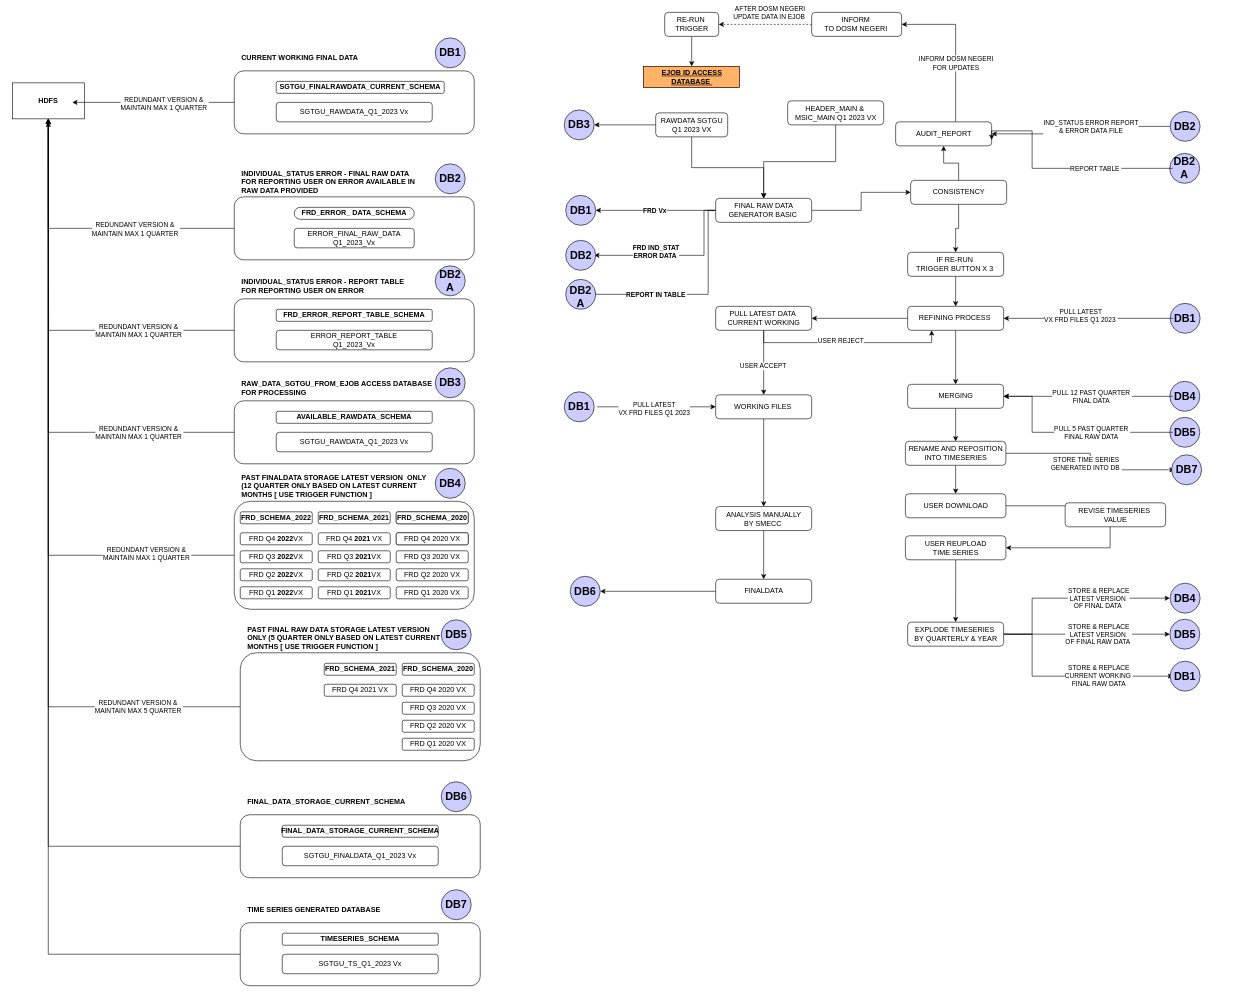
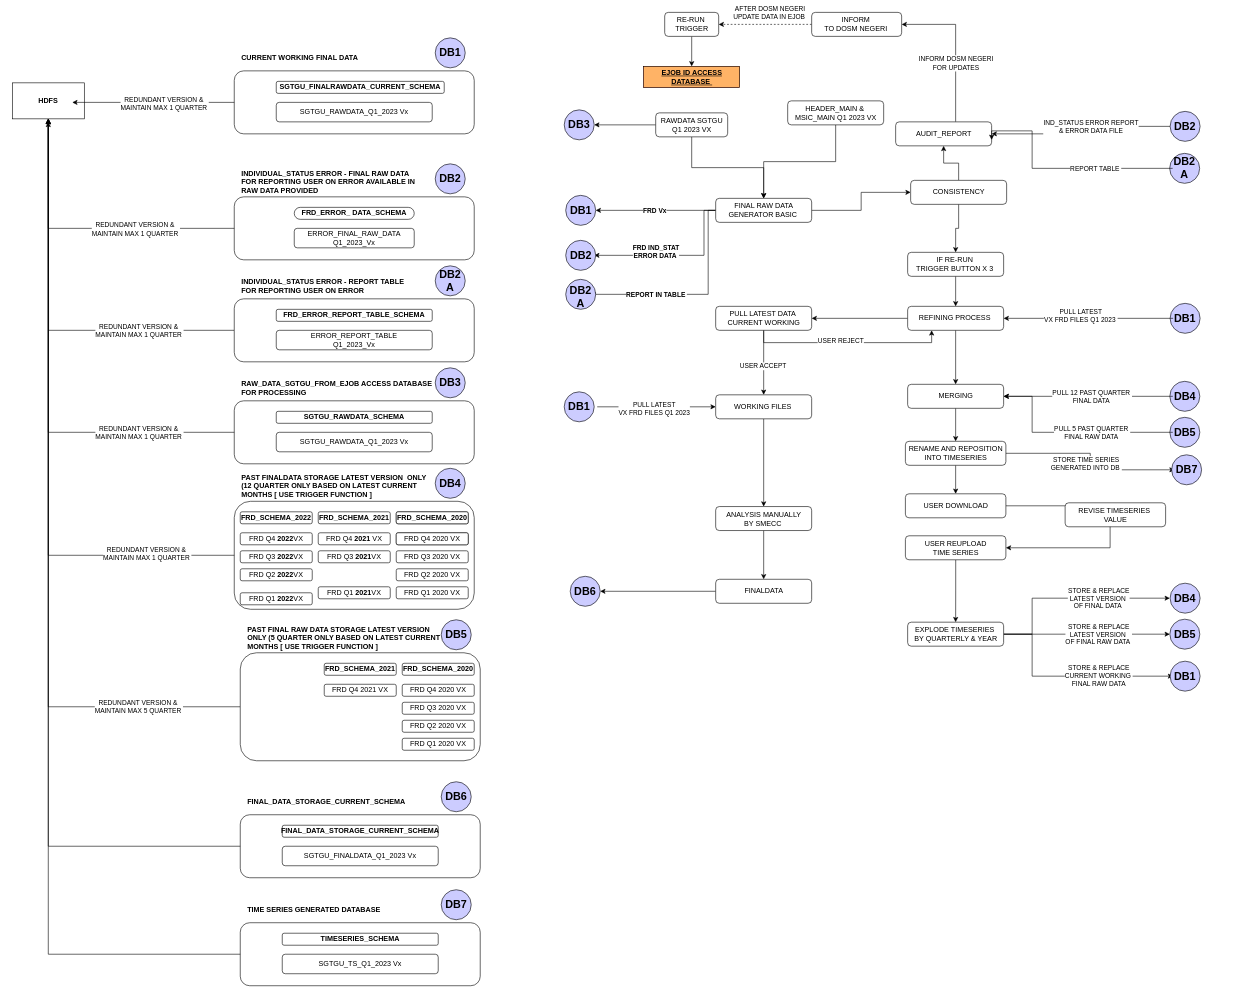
- <mxCell id="131" value="&lt;b&gt;AVAILABLE_RAWDATA_SCHEMA&lt;/b&gt;" style="rounded=1;whiteSpace=wrap;html=1;" vertex="1" parent="123"><mxGeometry x="70" y="72.5" width="260" height="20" as="geometry" /></mxCell>
+ <mxCell id="131" value="&lt;b&gt;SGTGU_RAWDATA_SCHEMA&lt;/b&gt;" style="rounded=1;whiteSpace=wrap;html=1;" vertex="1" parent="123"><mxGeometry x="70" y="72.5" width="260" height="20" as="geometry" /></mxCell>
- <mxCell id="211" value="FRD Q2&amp;nbsp;&lt;b style=&quot;border-color: var(--border-color);&quot;&gt;2021&lt;/b&gt;VX" style="rounded=1;whiteSpace=wrap;html=1;fontSize=12;glass=0;strokeWidth=1;shadow=0;container=0;" vertex="1" parent="192"><mxGeometry x="140" y="167.5" width="120" height="20" as="geometry" /></mxCell>
- <mxCell id="215" value="FRD Q1&amp;nbsp;&lt;b style=&quot;border-color: var(--border-color);&quot;&gt;2022&lt;/b&gt;VX" style="rounded=1;whiteSpace=wrap;html=1;fontSize=12;glass=0;strokeWidth=1;shadow=0;container=0;" vertex="1" parent="192"><mxGeometry x="10" y="197.5" width="120" height="20" as="geometry" /></mxCell>
+ <mxCell id="215" value="FRD Q1&amp;nbsp;&lt;b style=&quot;border-color: var(--border-color);&quot;&gt;2022&lt;/b&gt;VX" style="rounded=1;whiteSpace=wrap;html=1;fontSize=12;glass=0;strokeWidth=1;shadow=0;container=0;" vertex="1" parent="192"><mxGeometry x="10" y="207.5" width="120" height="20" as="geometry" /></mxCell>
